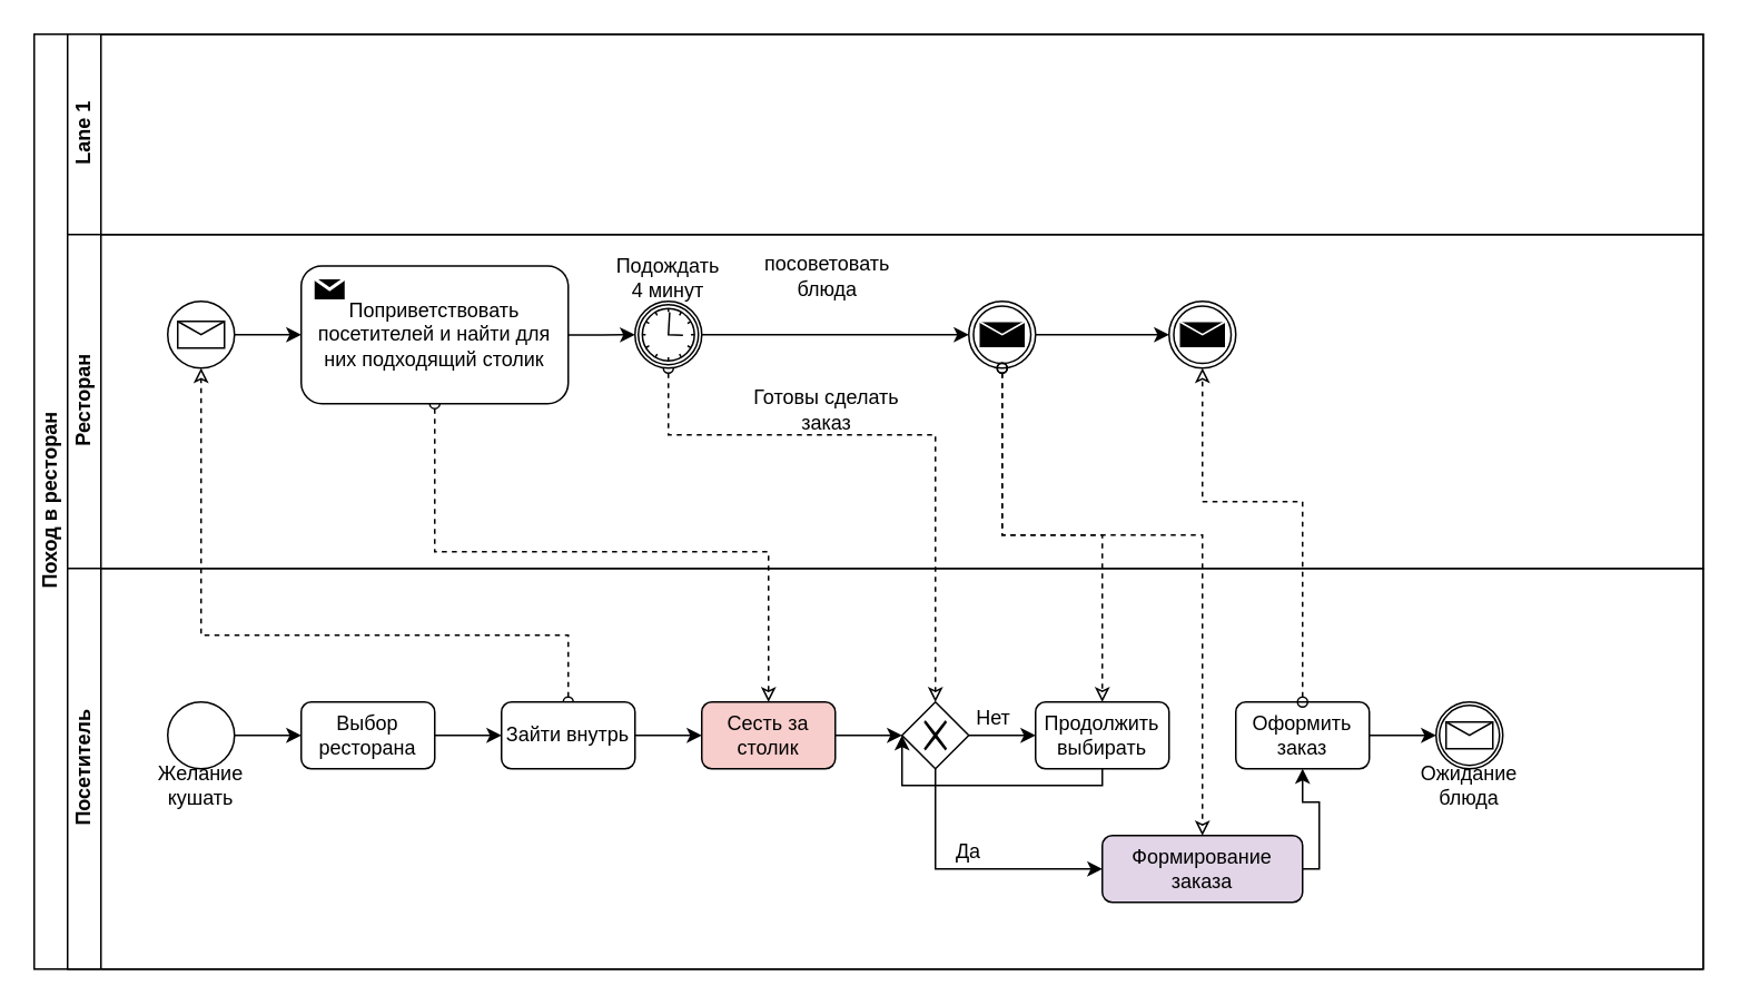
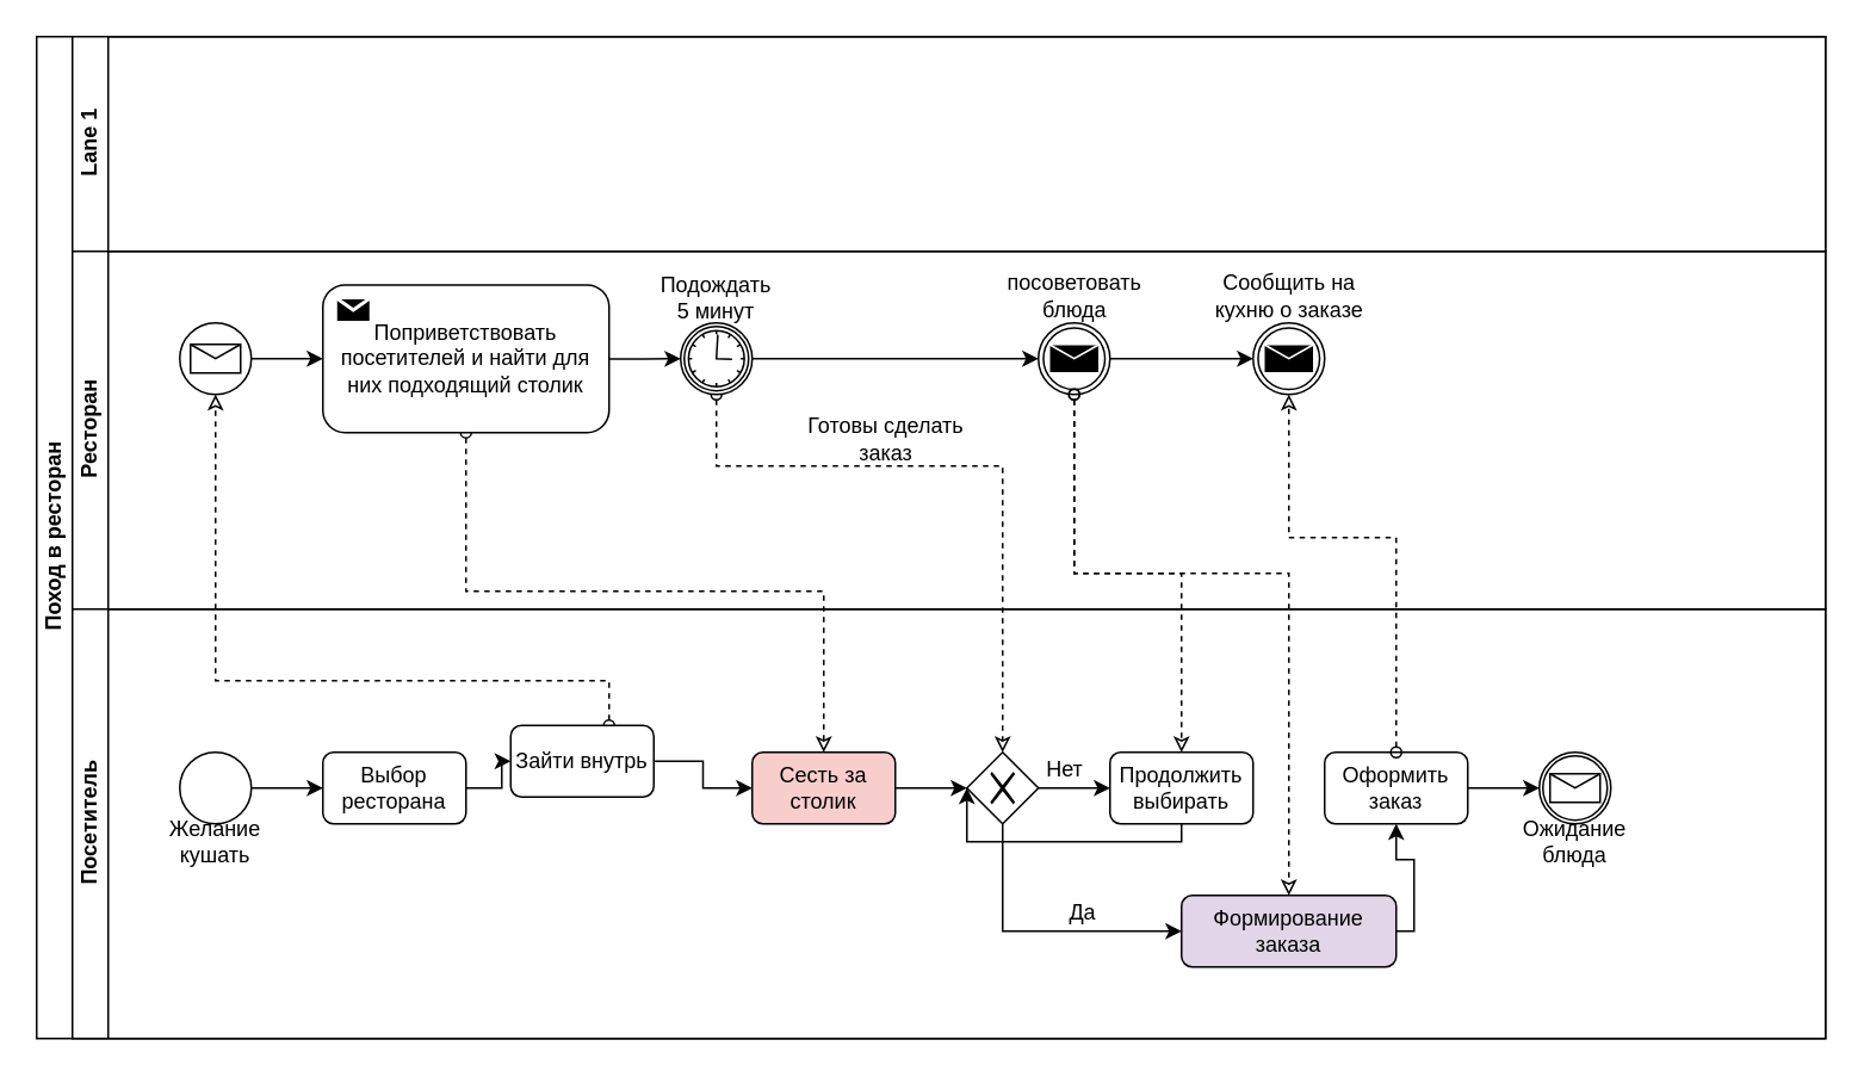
- <mxCell id="17" value="посоветовать блюда" style="text;html=1;strokeColor=none;fillColor=none;align=center;verticalAlign=middle;whiteSpace=wrap;rounded=0;" vertex="1" parent="7"><mxGeometry x="412.5" y="10" width="85" height="30" as="geometry" /></mxCell>
+ <mxCell id="17" value="посоветовать блюда" style="text;html=1;strokeColor=none;fillColor=none;align=center;verticalAlign=middle;whiteSpace=wrap;rounded=0;" vertex="1" parent="7"><mxGeometry x="517.5" y="10" width="85" height="30" as="geometry" /></mxCell>
+ <mxCell id="21" value="Сообщить на кухню о заказе" style="text;html=1;strokeColor=none;fillColor=none;align=center;verticalAlign=middle;whiteSpace=wrap;rounded=0;" vertex="1" parent="7"><mxGeometry x="637.5" y="10" width="85" height="30" as="geometry" /></mxCell>
- <mxCell id="15" value="Подождать 4 минут" style="text;html=1;strokeColor=none;fillColor=none;align=center;verticalAlign=middle;whiteSpace=wrap;rounded=0;" vertex="1" parent="7"><mxGeometry x="325" y="11.25" width="70" height="28.75" as="geometry" /></mxCell>
+ <mxCell id="15" value="Подождать 5 минут" style="text;html=1;strokeColor=none;fillColor=none;align=center;verticalAlign=middle;whiteSpace=wrap;rounded=0;" vertex="1" parent="7"><mxGeometry x="325" y="11.25" width="70" height="28.75" as="geometry" /></mxCell>
- <mxCell id="31" value="Зайти внутрь" style="rounded=1;whiteSpace=wrap;html=1;" vertex="1" parent="24"><mxGeometry x="260" y="80" width="80" height="40" as="geometry" /></mxCell>
+ <mxCell id="31" value="Зайти внутрь" style="rounded=1;whiteSpace=wrap;html=1;" vertex="1" parent="24"><mxGeometry x="245" y="65" width="80" height="40" as="geometry" /></mxCell>
- <mxCell id="38" value="Да" style="text;html=1;strokeColor=none;fillColor=none;align=center;verticalAlign=middle;whiteSpace=wrap;rounded=0;" vertex="1" parent="24"><mxGeometry x="520" y="160" width="40" height="20" as="geometry" /></mxCell>
+ <mxCell id="38" value="Да" style="text;html=1;strokeColor=none;fillColor=none;align=center;verticalAlign=middle;whiteSpace=wrap;rounded=0;" vertex="1" parent="24"><mxGeometry x="545" y="160" width="40" height="20" as="geometry" /></mxCell>
